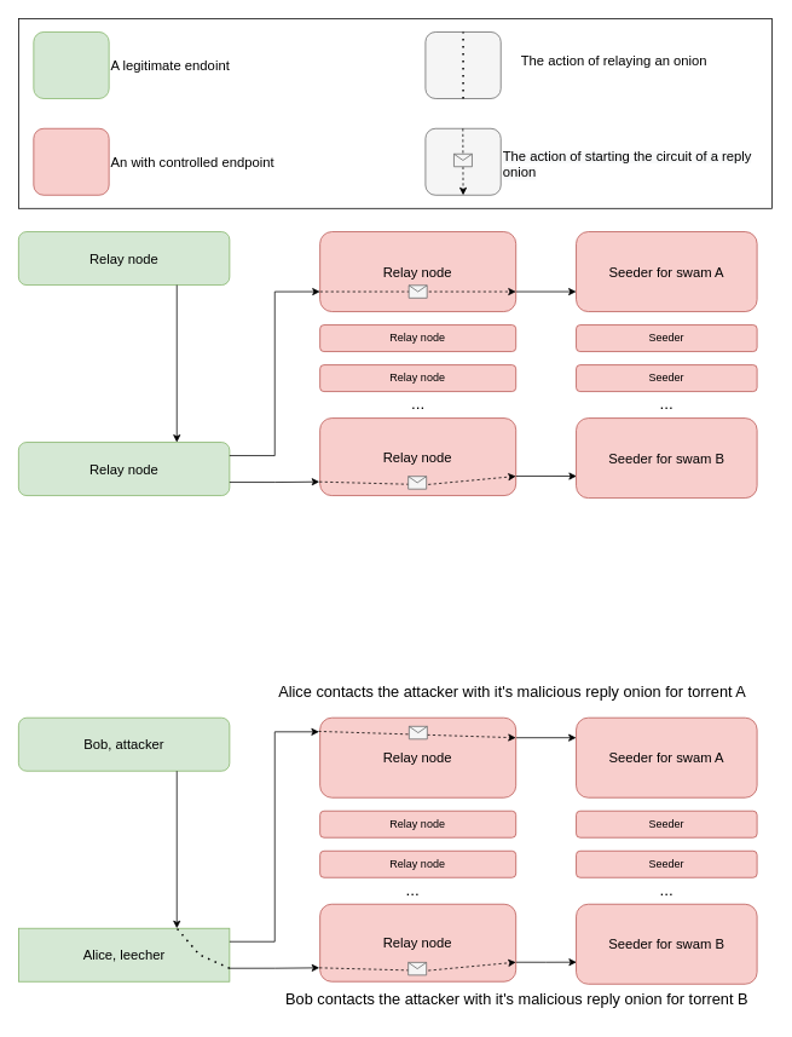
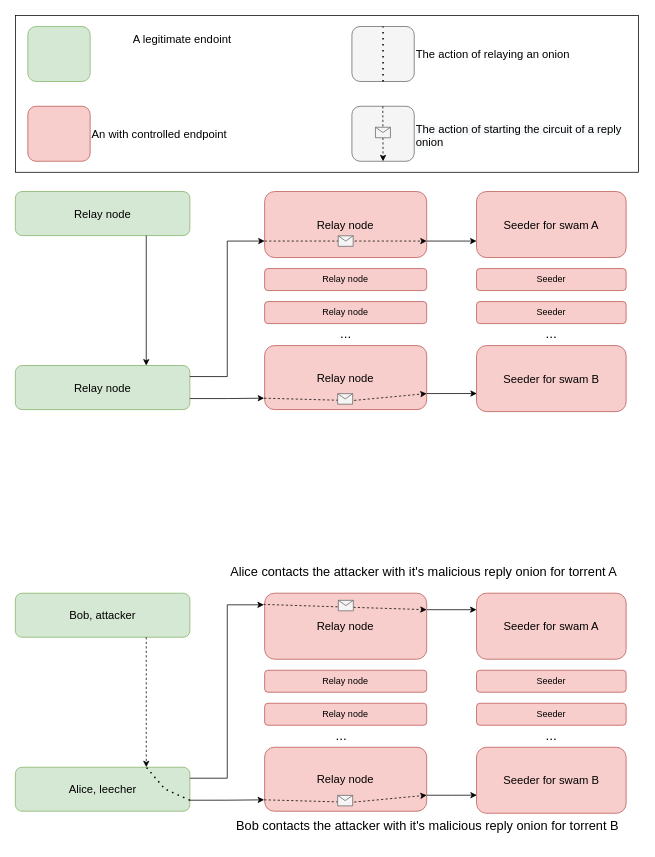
- <mxCell id="58" value="&lt;span style=&quot;&quot;&gt;&lt;font style=&quot;font-size: 15px;&quot;&gt;The action of relaying an onion&lt;/font&gt;&lt;/span&gt;" style="text;html=1;align=left;verticalAlign=middle;resizable=0;points=[];autosize=1;strokeColor=none;fillColor=none;" vertex="1" parent="2"><mxGeometry x="551.59" y="36.337" width="220" height="20" as="geometry" /></mxCell>
+ <mxCell id="58" value="&lt;span style=&quot;&quot;&gt;&lt;font style=&quot;font-size: 15px;&quot;&gt;The action of relaying an onion&lt;/font&gt;&lt;/span&gt;" style="text;html=1;align=left;verticalAlign=middle;resizable=0;points=[];autosize=1;strokeColor=none;fillColor=none;" vertex="1" parent="2"><mxGeometry x="531.59" y="41.337" width="220" height="20" as="geometry" /></mxCell>
- <mxCell id="6" value="&lt;span style=&quot;&quot;&gt;&lt;font style=&quot;font-size: 15px;&quot;&gt;A legitimate endoint&lt;/font&gt;&lt;/span&gt;" style="text;html=1;align=left;verticalAlign=middle;resizable=0;points=[];autosize=1;strokeColor=none;fillColor=none;" parent="2" vertex="1"><mxGeometry x="99.673" y="41.337" width="150" height="20" as="geometry" /></mxCell>
+ <mxCell id="6" value="&lt;span style=&quot;&quot;&gt;&lt;font style=&quot;font-size: 15px;&quot;&gt;A legitimate endoint&lt;/font&gt;&lt;/span&gt;" style="text;html=1;align=left;verticalAlign=middle;resizable=0;points=[];autosize=1;strokeColor=none;fillColor=none;" parent="2" vertex="1"><mxGeometry x="154.673" y="21.337" width="150" height="20" as="geometry" /></mxCell>
- <mxCell id="38" style="edgeStyle=orthogonalEdgeStyle;rounded=0;orthogonalLoop=1;jettySize=auto;html=1;exitX=0.75;exitY=1;exitDx=0;exitDy=0;entryX=0.75;entryY=0;entryDx=0;entryDy=0;strokeColor=#000000;" edge="1" parent="2" source="35" target="37"><mxGeometry relative="1" as="geometry" /></mxCell>
+ <mxCell id="38" style="edgeStyle=orthogonalEdgeStyle;rounded=0;orthogonalLoop=1;jettySize=auto;html=1;exitX=0.75;exitY=1;exitDx=0;exitDy=0;entryX=0.75;entryY=0;entryDx=0;entryDy=0;strokeColor=#000000;dashed=1;" edge="1" parent="2" source="35" target="37"><mxGeometry relative="1" as="geometry" /></mxCell>
- <mxCell id="37" value="&lt;font style=&quot;font-size: 15px;&quot;&gt;Alice, leecher&lt;/font&gt;" style="whiteSpace=wrap;html=1;fillColor=#d5e8d4;strokeColor=#82b366;rounded=0;" vertex="1" parent="2"><mxGeometry y="1001.939" width="232.571" height="58.667" as="geometry" /></mxCell>
+ <mxCell id="37" value="&lt;font style=&quot;font-size: 15px;&quot;&gt;Alice, leecher&lt;/font&gt;" style="rounded=1;whiteSpace=wrap;html=1;fillColor=#d5e8d4;strokeColor=#82b366;" vertex="1" parent="2"><mxGeometry y="1001.939" width="232.571" height="58.667" as="geometry" /></mxCell>
